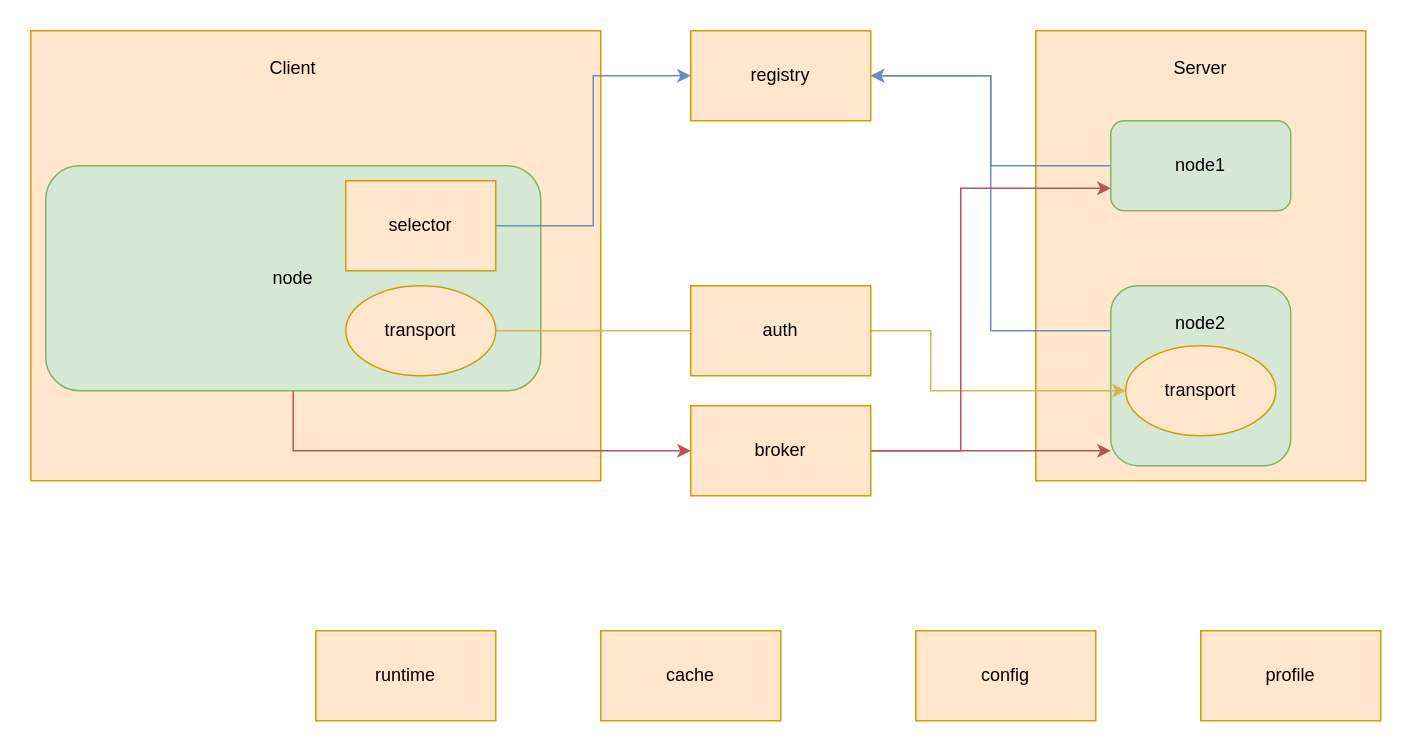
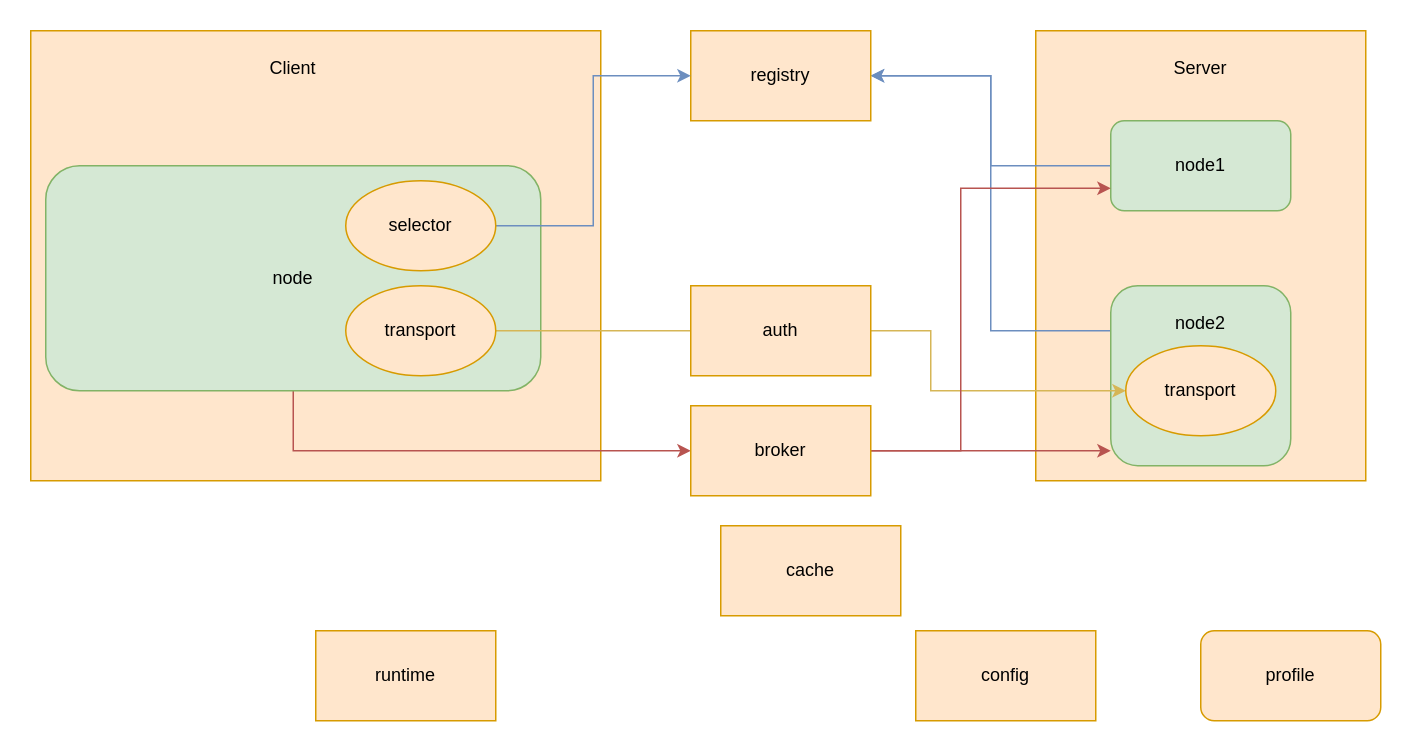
- <mxCell id="14" value="selector" style="whiteSpace=wrap;html=1;fillColor=#ffe6cc;strokeColor=#d79b00;rounded=0;" parent="1" vertex="1"><mxGeometry x="230" y="120" width="100" height="60" as="geometry" /></mxCell>
+ <mxCell id="14" value="selector" style="ellipse;whiteSpace=wrap;html=1;fillColor=#ffe6cc;strokeColor=#d79b00;" parent="1" vertex="1"><mxGeometry x="230" y="120" width="100" height="60" as="geometry" /></mxCell>
- <mxCell id="17" value="cache" style="rounded=0;whiteSpace=wrap;html=1;fillColor=#ffe6cc;strokeColor=#d79b00;" parent="1" vertex="1"><mxGeometry y="420" width="120" height="60" as="geometry" x="400" /></mxCell>
+ <mxCell id="17" value="cache" style="rounded=0;whiteSpace=wrap;html=1;fillColor=#ffe6cc;strokeColor=#d79b00;" parent="1" vertex="1"><mxGeometry x="480" y="350" width="120" height="60" as="geometry" /></mxCell>
- <mxCell id="22" value="profile" style="rounded=0;whiteSpace=wrap;html=1;fillColor=#ffe6cc;strokeColor=#d79b00;" parent="1" vertex="1"><mxGeometry x="800" y="420" width="120" height="60" as="geometry" /></mxCell>
+ <mxCell id="22" value="profile" style="whiteSpace=wrap;html=1;fillColor=#ffe6cc;strokeColor=#d79b00;rounded=1;" parent="1" vertex="1"><mxGeometry x="800" y="420" width="120" height="60" as="geometry" /></mxCell>
